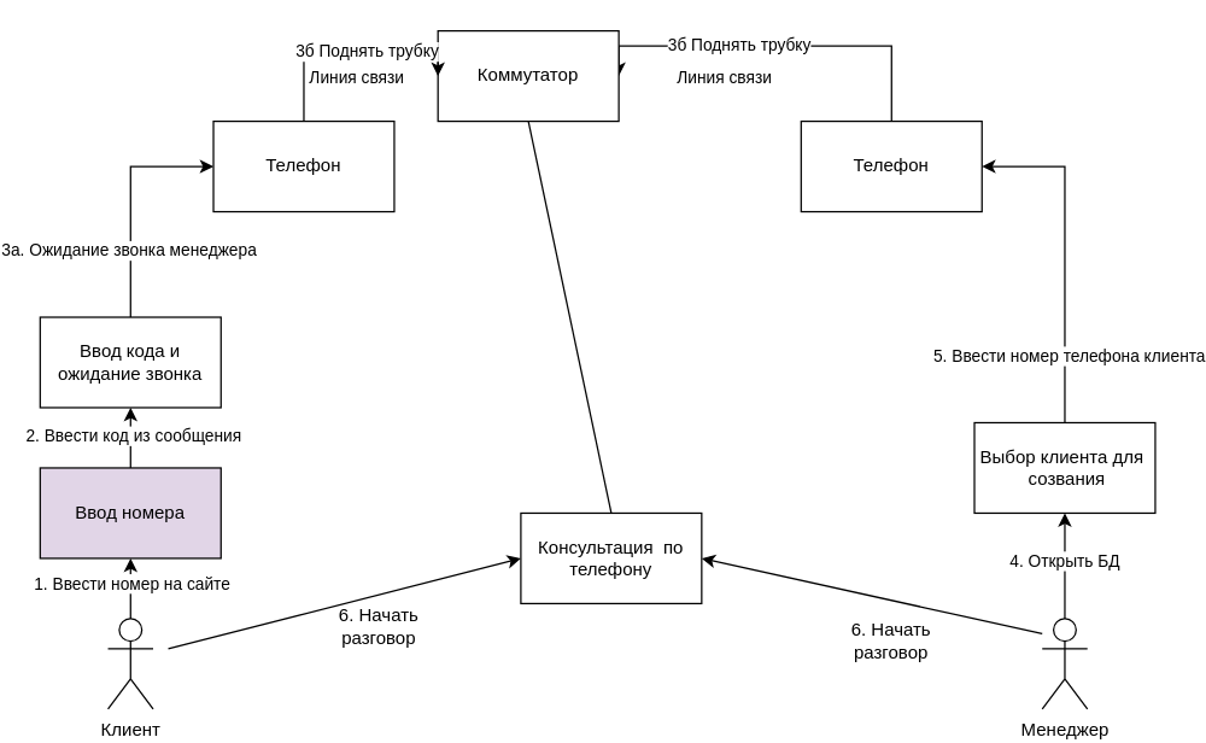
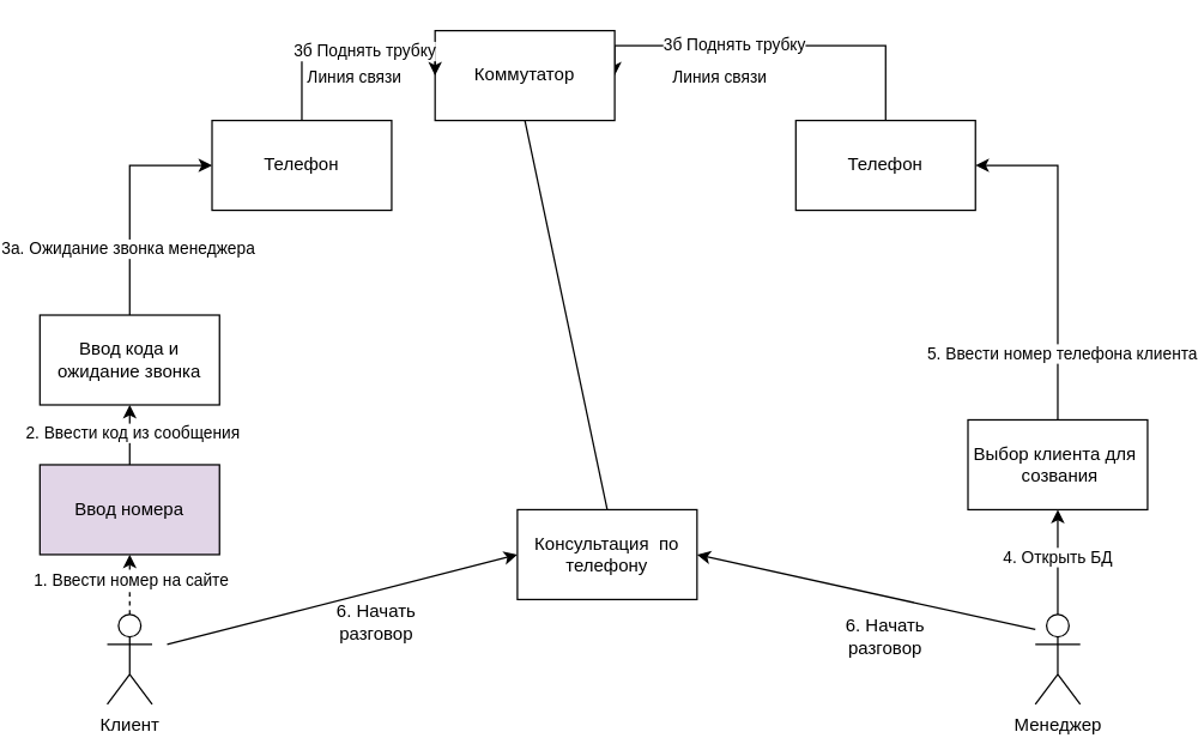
- <mxCell id="2" value="" style="edgeStyle=orthogonalEdgeStyle;rounded=0;orthogonalLoop=1;jettySize=auto;html=1;" edge="1" parent="1" source="4" target="18"><mxGeometry relative="1" as="geometry" /></mxCell>
+ <mxCell id="2" value="" style="edgeStyle=orthogonalEdgeStyle;rounded=0;orthogonalLoop=1;jettySize=auto;html=1;dashed=1;" edge="1" parent="1" source="4" target="18"><mxGeometry relative="1" as="geometry" /></mxCell>
